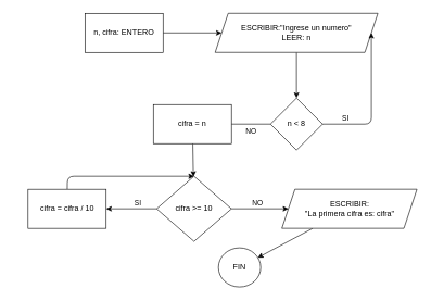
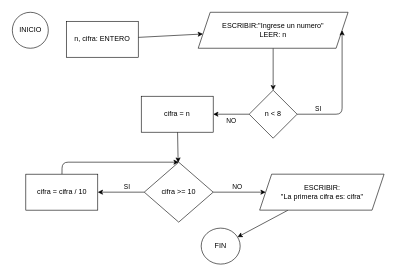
+ <mxCell id="2" value="INICIO" style="shape=ellipse;html=1;dashed=0;whitespace=wrap;aspect=fixed;perimeter=ellipsePerimeter;" parent="1" vertex="1"><mxGeometry x="20" y="20" width="60" height="60" as="geometry" /></mxCell>
- <mxCell id="4" value="n, cifra: ENTERO" style="whiteSpace=wrap;html=1;dashed=0;" parent="1" vertex="1"><mxGeometry x="130" y="20" width="120" height="60" as="geometry" /></mxCell>
+ <mxCell id="4" value="n, cifra: ENTERO" style="whiteSpace=wrap;html=1;dashed=0;" parent="1" vertex="1"><mxGeometry x="110" y="35" width="120" height="60" as="geometry" /></mxCell>
- <mxCell id="9" value="" style="edgeStyle=none;html=1;endArrow=none;" parent="1" source="11" target="13" edge="1"><mxGeometry relative="1" as="geometry" /></mxCell>
+ <mxCell id="9" value="" style="edgeStyle=none;html=1;" parent="1" source="11" target="13" edge="1"><mxGeometry relative="1" as="geometry" /></mxCell>
